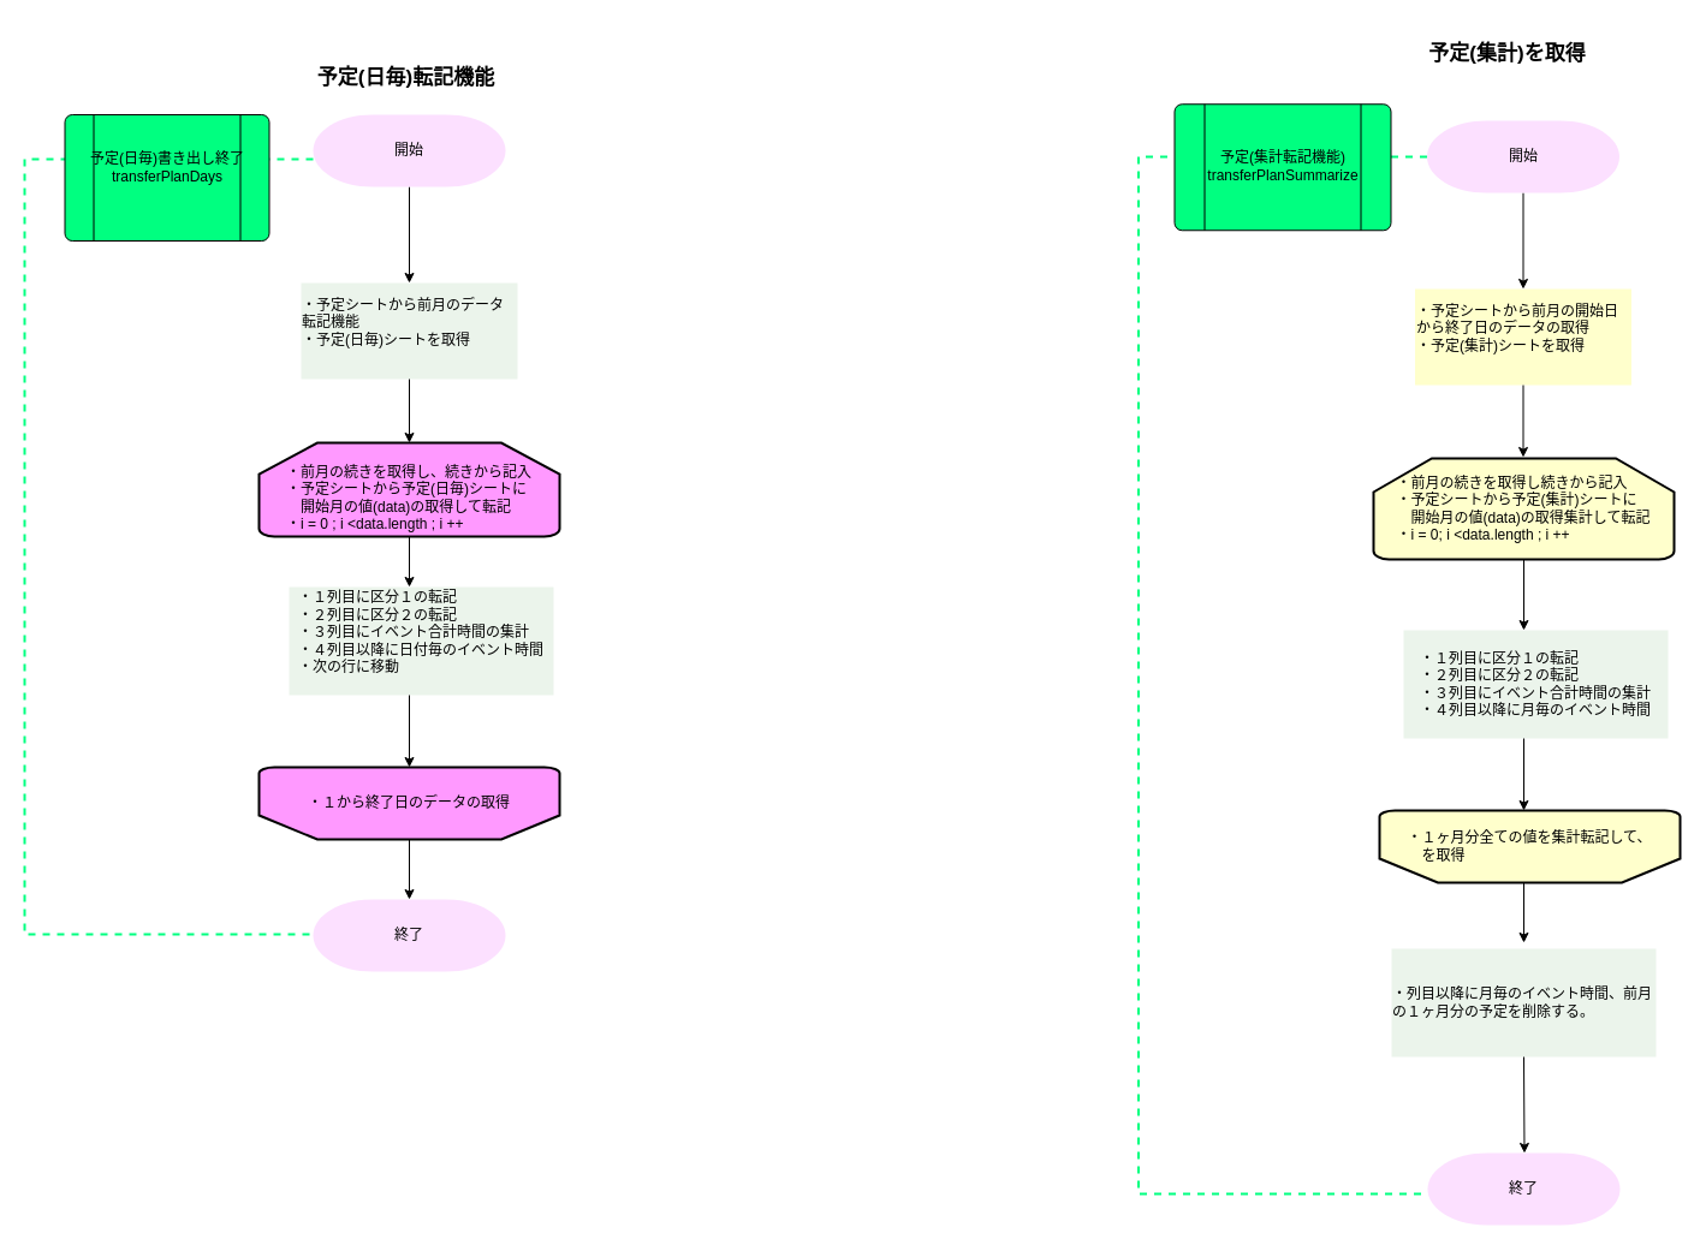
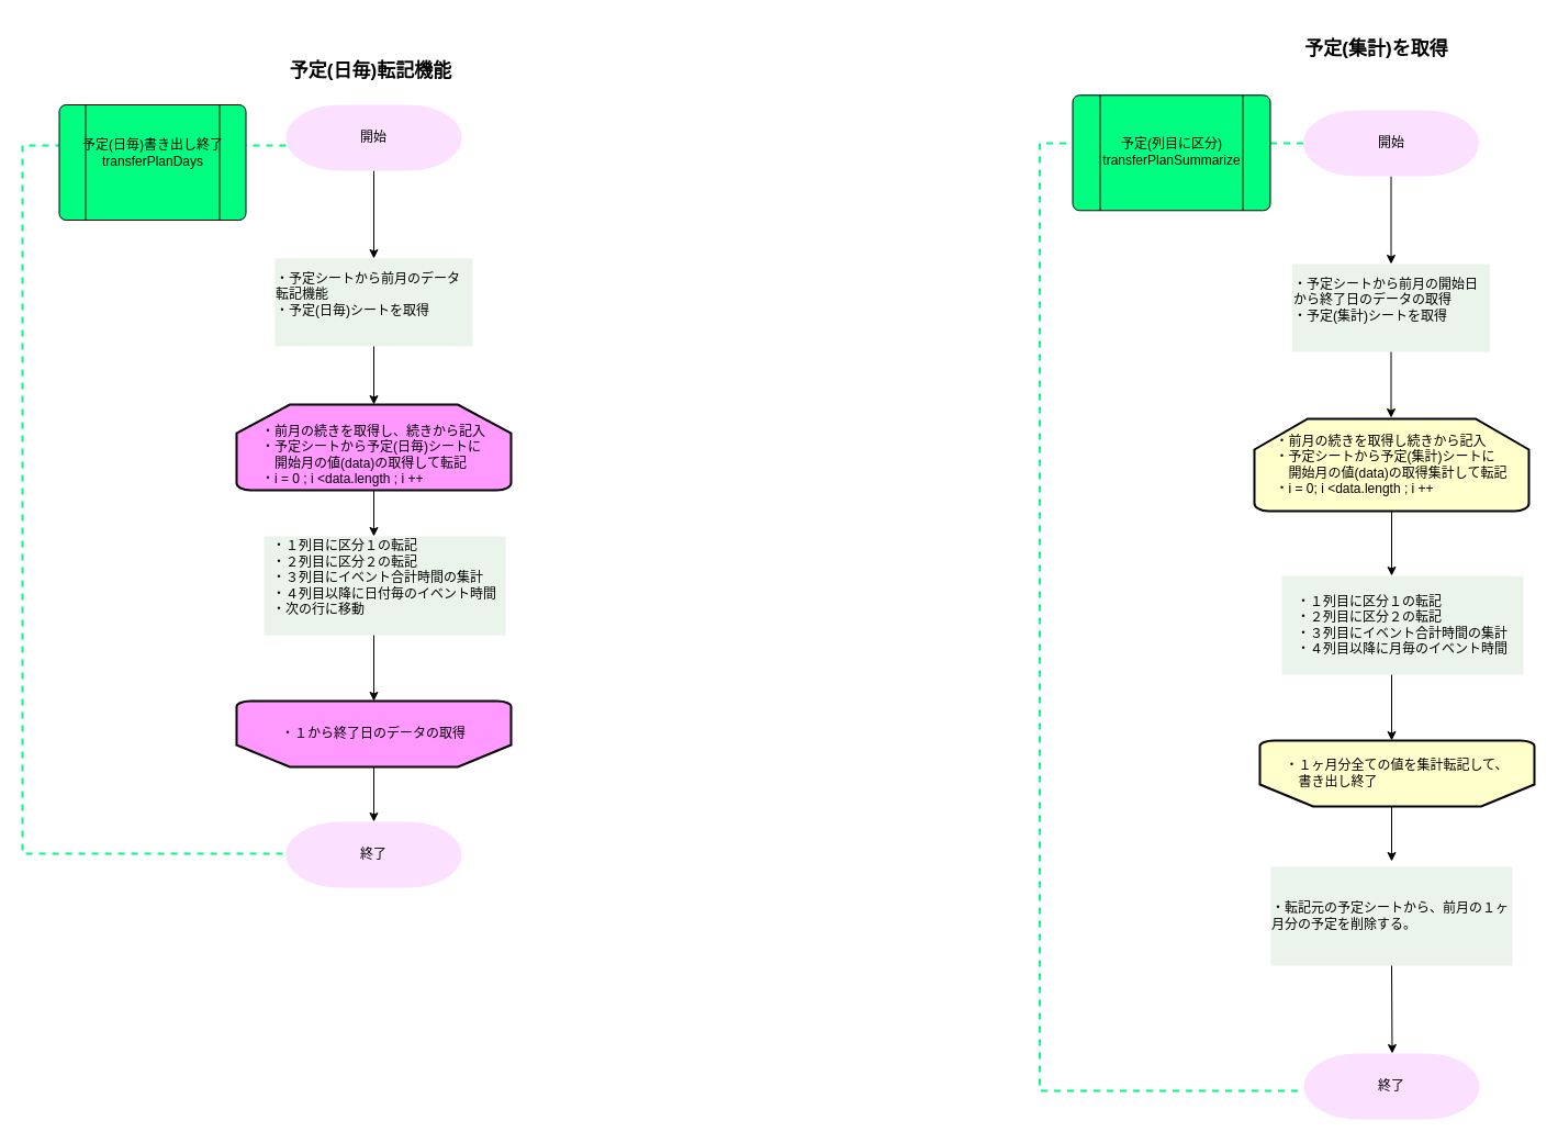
- <mxCell id="34" value="予定(集計転記機能)&lt;br&gt;transferPlanSummarize" style="text;strokeColor=none;align=center;fillColor=none;html=1;verticalAlign=middle;whiteSpace=wrap;rounded=0;fontColor=#000000;" parent="1" vertex="1"><mxGeometry x="1011.5" y="95" width="110" height="85" as="geometry" /></mxCell>
+ <mxCell id="34" value="予定(列目に区分)&lt;br&gt;transferPlanSummarize" style="text;strokeColor=none;align=center;fillColor=none;html=1;verticalAlign=middle;whiteSpace=wrap;rounded=0;fontColor=#000000;" parent="1" vertex="1"><mxGeometry x="1011.5" y="95" width="110" height="85" as="geometry" /></mxCell>
- <mxCell id="21" value="&lt;div style=&quot;text-align: left;&quot;&gt;&lt;span style=&quot;background-color: initial;&quot;&gt;・予定シートから前月の開始日　　から終了日のデータの取得&lt;/span&gt;&lt;/div&gt;&lt;div style=&quot;text-align: left;&quot;&gt;&lt;span style=&quot;background-color: initial;&quot;&gt;・予定(集計)シートを取得&lt;/span&gt;&lt;/div&gt;&lt;div style=&quot;text-align: left;&quot;&gt;&lt;br&gt;&lt;/div&gt;&lt;div style=&quot;text-align: left;&quot;&gt;&lt;/div&gt;" style="whiteSpace=wrap;html=1;fillColor=#ffffcc;strokeColor=none;fontColor=#000000;strokeWidth=2;" parent="1" vertex="1"><mxGeometry x="1176.5" y="240" width="180" height="80" as="geometry" /></mxCell>
+ <mxCell id="21" value="&lt;div style=&quot;text-align: left;&quot;&gt;&lt;span style=&quot;background-color: initial;&quot;&gt;・予定シートから前月の開始日　　から終了日のデータの取得&lt;/span&gt;&lt;/div&gt;&lt;div style=&quot;text-align: left;&quot;&gt;&lt;span style=&quot;background-color: initial;&quot;&gt;・予定(集計)シートを取得&lt;/span&gt;&lt;/div&gt;&lt;div style=&quot;text-align: left;&quot;&gt;&lt;br&gt;&lt;/div&gt;&lt;div style=&quot;text-align: left;&quot;&gt;&lt;/div&gt;" style="whiteSpace=wrap;html=1;fillColor=#EBF4EB;strokeColor=none;fontColor=#000000;strokeWidth=2;" parent="1" vertex="1"><mxGeometry x="1176.5" y="240" width="180" height="80" as="geometry" /></mxCell>
- <mxCell id="29" value="&lt;div style=&quot;text-align: left;&quot;&gt;&lt;font color=&quot;#000000&quot;&gt;・１ヶ月分全ての値を集計転記して、&lt;/font&gt;&lt;/div&gt;&lt;div style=&quot;text-align: left;&quot;&gt;&lt;font color=&quot;#000000&quot;&gt;　を取得&lt;/font&gt;&lt;/div&gt;" style="strokeWidth=2;html=1;shape=mxgraph.flowchart.loop_limit;whiteSpace=wrap;fillColor=#FFFFCC;direction=west;" parent="1" vertex="1"><mxGeometry x="1147" y="674" width="250" height="60" as="geometry" /></mxCell>
+ <mxCell id="29" value="&lt;div style=&quot;text-align: left;&quot;&gt;&lt;font color=&quot;#000000&quot;&gt;・１ヶ月分全ての値を集計転記して、&lt;/font&gt;&lt;/div&gt;&lt;div style=&quot;text-align: left;&quot;&gt;&lt;font color=&quot;#000000&quot;&gt;　書き出し終了&lt;/font&gt;&lt;/div&gt;" style="strokeWidth=2;html=1;shape=mxgraph.flowchart.loop_limit;whiteSpace=wrap;fillColor=#FFFFCC;direction=west;" parent="1" vertex="1"><mxGeometry x="1147" y="674" width="250" height="60" as="geometry" /></mxCell>
- <mxCell id="30" value="&lt;div style=&quot;text-align: left;&quot;&gt;・列目以降に月毎のイベント時間、前月の１ヶ月分の予定を削除する。&lt;/div&gt;&lt;div style=&quot;text-align: left;&quot;&gt;&lt;/div&gt;" style="whiteSpace=wrap;html=1;fillColor=#EBF4EB;strokeColor=none;fontColor=#000000;strokeWidth=2;" parent="1" vertex="1"><mxGeometry x="1157" y="789" width="220" height="90" as="geometry" /></mxCell>
+ <mxCell id="30" value="&lt;div style=&quot;text-align: left;&quot;&gt;・転記元の予定シートから、前月の１ヶ月分の予定を削除する。&lt;/div&gt;&lt;div style=&quot;text-align: left;&quot;&gt;&lt;/div&gt;" style="whiteSpace=wrap;html=1;fillColor=#EBF4EB;strokeColor=none;fontColor=#000000;strokeWidth=2;" parent="1" vertex="1"><mxGeometry x="1157" y="789" width="220" height="90" as="geometry" /></mxCell>
